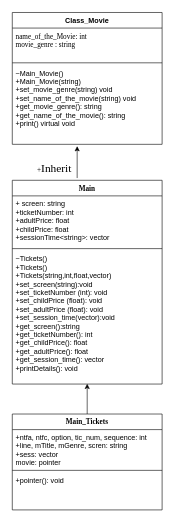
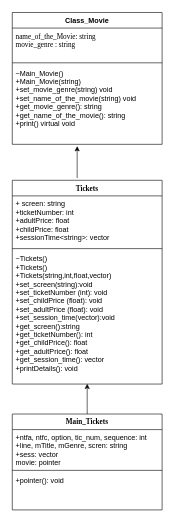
- <mxCell id="5" value="name_of_the_Movie: int&#10;movie_genre : string&#10;" style="text;strokeColor=none;fillColor=none;align=left;verticalAlign=top;spacingLeft=4;spacingRight=4;overflow=hidden;rotatable=0;points=[[0,0.5],[1,0.5]];portConstraint=eastwest;fontFamily=Georgia;" vertex="1" parent="4"><mxGeometry y="26" width="250" height="54" as="geometry" /></mxCell>
+ <mxCell id="5" value="name_of_the_Movie: string&#10;movie_genre : string&#10;" style="text;strokeColor=none;fillColor=none;align=left;verticalAlign=top;spacingLeft=4;spacingRight=4;overflow=hidden;rotatable=0;points=[[0,0.5],[1,0.5]];portConstraint=eastwest;fontFamily=Georgia;" vertex="1" parent="4"><mxGeometry y="26" width="250" height="54" as="geometry" /></mxCell>
- <mxCell id="2" value="+&lt;font style=&quot;font-size: 19px&quot;&gt;Inherit&lt;/font&gt;" style="text;html=1;align=center;verticalAlign=middle;resizable=0;points=[];autosize=1;fontFamily=Georgia;" vertex="1" parent="1"><mxGeometry x="50" y="270" width="80" height="20" as="geometry" /></mxCell>
- <mxCell id="9" value="Main" style="swimlane;fontStyle=1;align=center;verticalAlign=top;childLayout=stackLayout;horizontal=1;startSize=26;horizontalStack=0;resizeParent=1;resizeParentMax=0;resizeLast=0;collapsible=1;marginBottom=0;fontFamily=Georgia;" vertex="1" parent="1"><mxGeometry x="20" y="300" width="250" height="340" as="geometry" /></mxCell>
+ <mxCell id="9" value="Tickets" style="swimlane;fontStyle=1;align=center;verticalAlign=top;childLayout=stackLayout;horizontal=1;startSize=26;horizontalStack=0;resizeParent=1;resizeParentMax=0;resizeLast=0;collapsible=1;marginBottom=0;fontFamily=Georgia;" vertex="1" parent="1"><mxGeometry x="20" y="300" width="250" height="340" as="geometry" /></mxCell>
